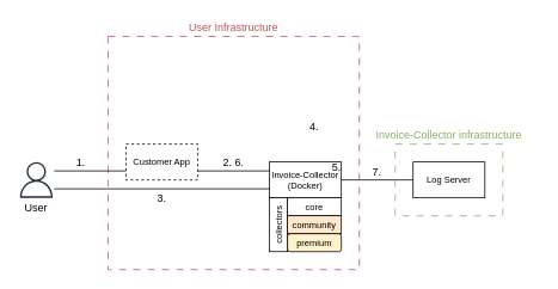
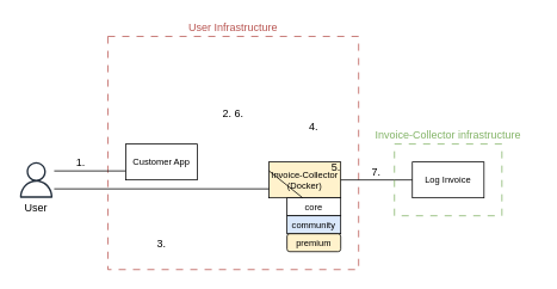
- <mxCell id="6" value="Customer App" style="whiteSpace=wrap;html=1;fontSize=10;dashed=1;" vertex="1" parent="1"><mxGeometry x="140" y="160" width="80" height="40" as="geometry" /></mxCell>
+ <mxCell id="6" value="Customer App" style="whiteSpace=wrap;html=1;fontSize=10;" vertex="1" parent="1"><mxGeometry x="140" y="160" width="80" height="40" as="geometry" /></mxCell>
- <mxCell id="20" value="2. 6." style="text;strokeColor=none;align=center;fillColor=none;verticalAlign=middle;rounded=0;fontColor=#000000;" vertex="1" parent="1"><mxGeometry x="230" y="170" width="60" height="20" as="geometry" /></mxCell>
+ <mxCell id="20" value="2. 6." style="text;strokeColor=none;align=center;fillColor=none;verticalAlign=middle;rounded=0;fontColor=#000000;" vertex="1" parent="1"><mxGeometry x="230" y="115" width="60" height="20" as="geometry" /></mxCell>
- <mxCell id="14" style="edgeStyle=none;html=1;exitX=0;exitY=0.25;exitDx=0;exitDy=0;endArrow=none;endFill=0;entryX=1;entryY=0.75;entryDx=0;entryDy=0;" edge="1" parent="1" source="7" target="6"><mxGeometry relative="1" as="geometry"><mxPoint x="310" y="220" as="sourcePoint" /><mxPoint x="70" y="220" as="targetPoint" /></mxGeometry></mxCell>
+ <mxCell id="14" style="edgeStyle=none;html=1;exitX=0;exitY=0.25;exitDx=0;exitDy=0;endArrow=none;endFill=0;" edge="1" parent="1" source="7" target="9"><mxGeometry relative="1" as="geometry"><mxPoint x="310" y="220" as="sourcePoint" /><mxPoint x="70" y="220" as="targetPoint" /></mxGeometry></mxCell>
- <mxCell id="7" value="Invoice-Collector&lt;div&gt;(Docker)&lt;/div&gt;" style="whiteSpace=wrap;html=1;fontSize=10;" vertex="1" parent="1"><mxGeometry x="300" y="180" width="80" height="40" as="geometry" /></mxCell>
+ <mxCell id="7" value="Invoice-Collector&lt;div&gt;(Docker)&lt;/div&gt;" style="whiteSpace=wrap;html=1;fontSize=10;fillColor=#fff2cc;" vertex="1" parent="1"><mxGeometry x="300" y="180" width="80" height="40" as="geometry" /></mxCell>
- <mxCell id="12" value="Log Server" style="whiteSpace=wrap;html=1;fontSize=10;" vertex="1" parent="1"><mxGeometry x="460" y="180" width="80" height="40" as="geometry" /></mxCell>
+ <mxCell id="12" value="Log Invoice" style="whiteSpace=wrap;html=1;fontSize=10;" vertex="1" parent="1"><mxGeometry x="460" y="180" width="80" height="40" as="geometry" /></mxCell>
- <mxCell id="21" value="3." style="text;strokeColor=none;align=center;fillColor=none;verticalAlign=middle;rounded=0;fontColor=#000000;" vertex="1" parent="1"><mxGeometry x="150" y="210" width="60" height="20" as="geometry" /></mxCell>
+ <mxCell id="21" value="3." style="text;strokeColor=none;align=center;fillColor=none;verticalAlign=middle;rounded=0;fontColor=#000000;" vertex="1" parent="1"><mxGeometry x="150" y="260" width="60" height="20" as="geometry" /></mxCell>
- <mxCell id="8" value="collectors" style="whiteSpace=wrap;html=1;fontSize=10;horizontal=0;" vertex="1" parent="1"><mxGeometry x="300" y="220" width="20" height="60" as="geometry" /></mxCell>
- <mxCell id="10" value="community" style="whiteSpace=wrap;html=1;fontSize=10;fillColor=#ffe6cc;strokeColor=#000000;" vertex="1" parent="1"><mxGeometry x="320" y="240" width="60" height="20" as="geometry" /></mxCell>
+ <mxCell id="10" value="community" style="whiteSpace=wrap;html=1;fontSize=10;fillColor=#dae8fc;strokeColor=#000000;" vertex="1" parent="1"><mxGeometry x="320" y="240" width="60" height="20" as="geometry" /></mxCell>
